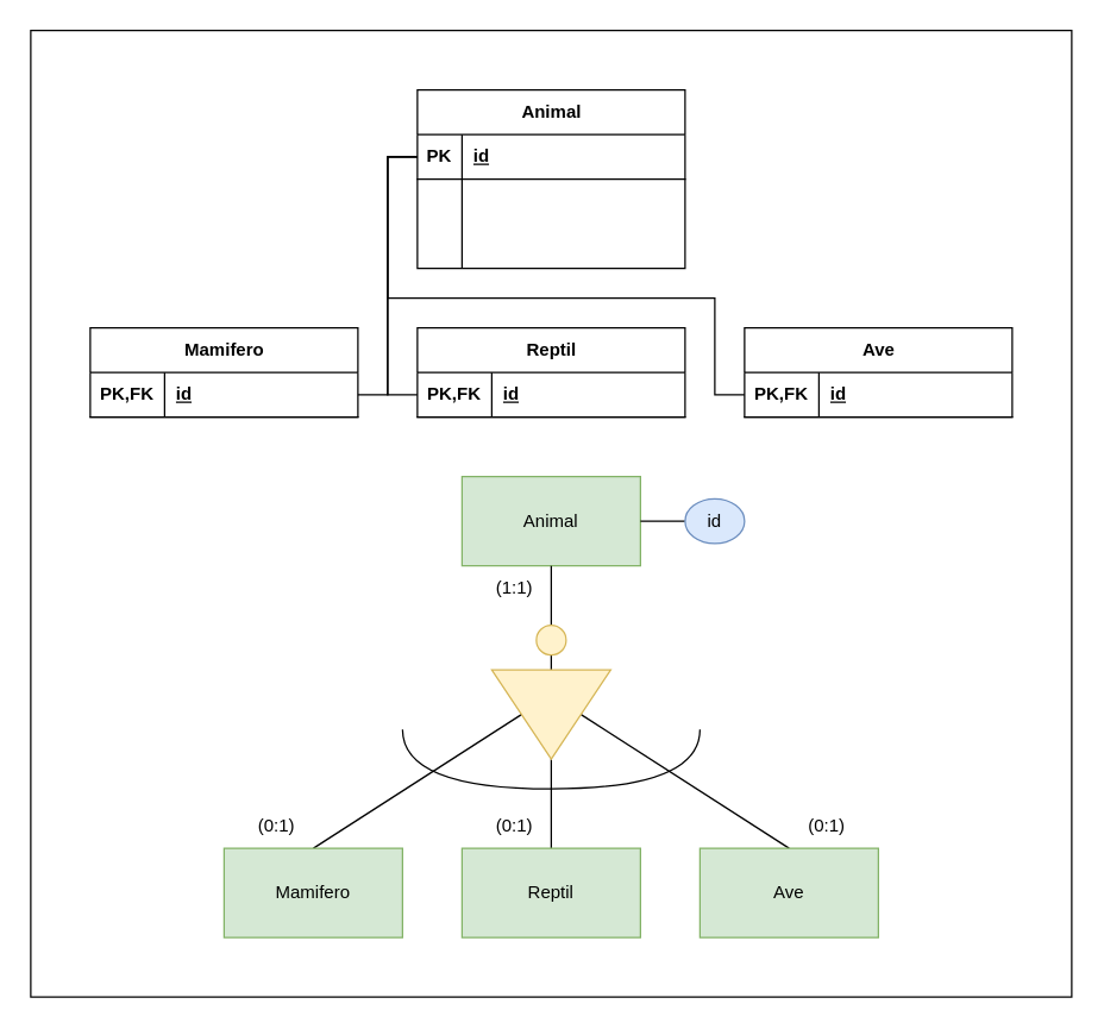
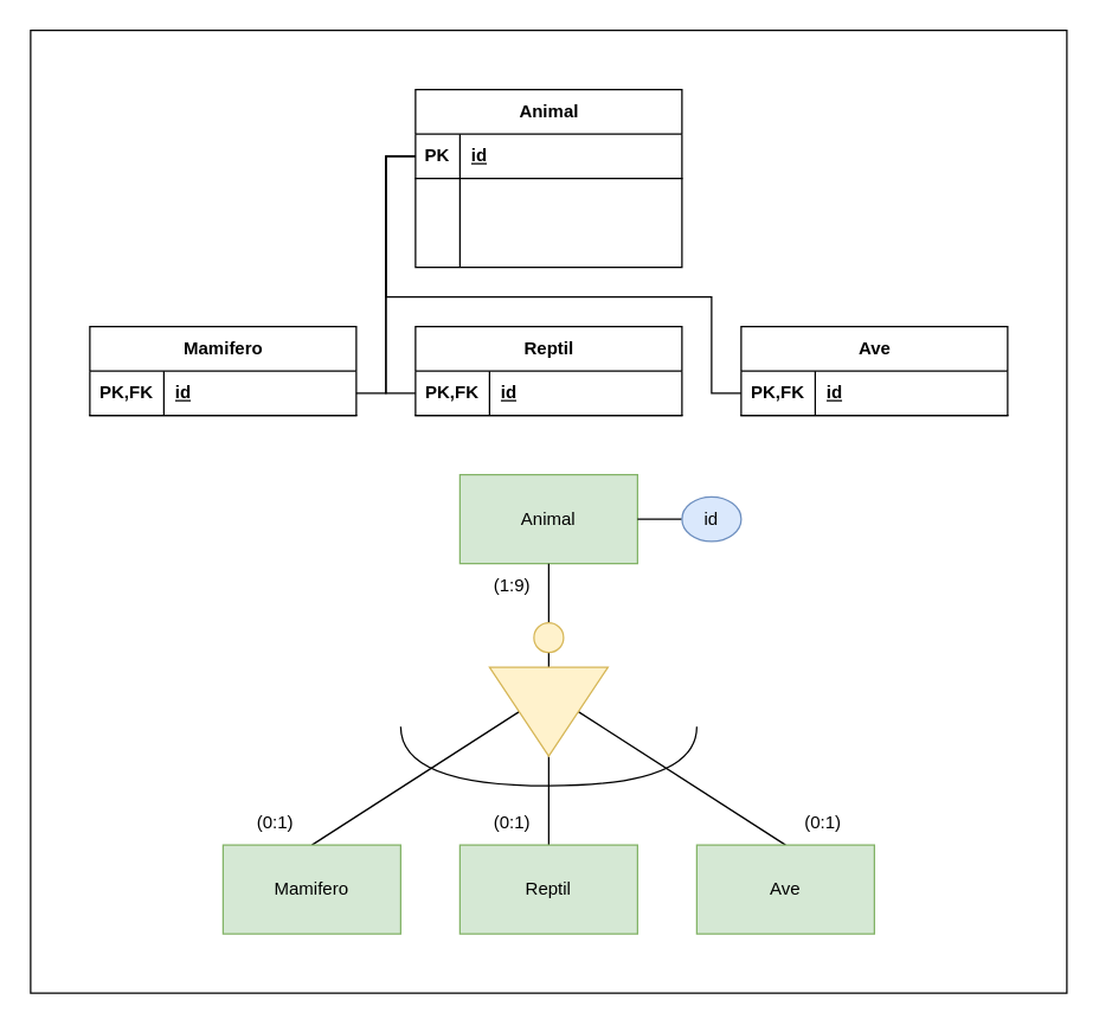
- <mxCell id="40" value="(1:1)" style="text;html=1;align=center;verticalAlign=middle;resizable=0;points=[];autosize=1;strokeColor=none;fillColor=none;" vertex="1" parent="1"><mxGeometry x="320" y="380" width="50" height="30" as="geometry" /></mxCell>
+ <mxCell id="40" value="(1:9)" style="text;html=1;align=center;verticalAlign=middle;resizable=0;points=[];autosize=1;strokeColor=none;fillColor=none;" vertex="1" parent="1"><mxGeometry x="320" y="380" width="50" height="30" as="geometry" /></mxCell>
